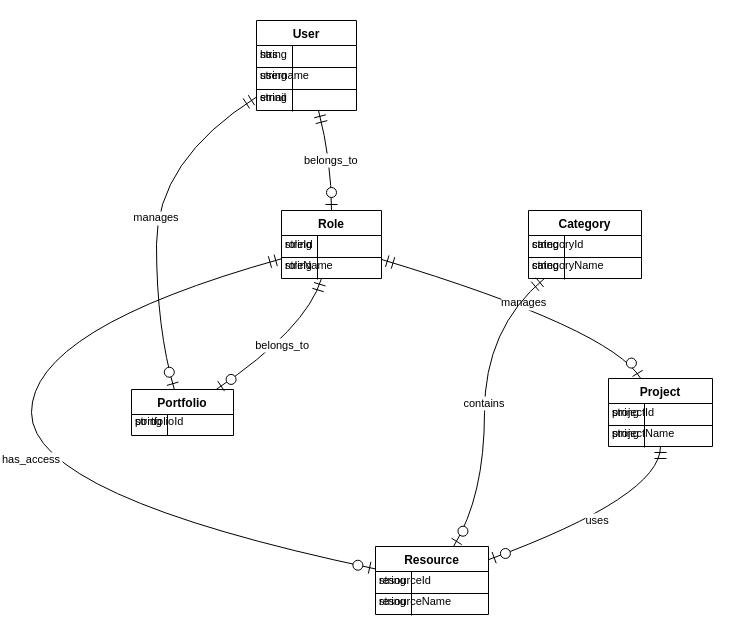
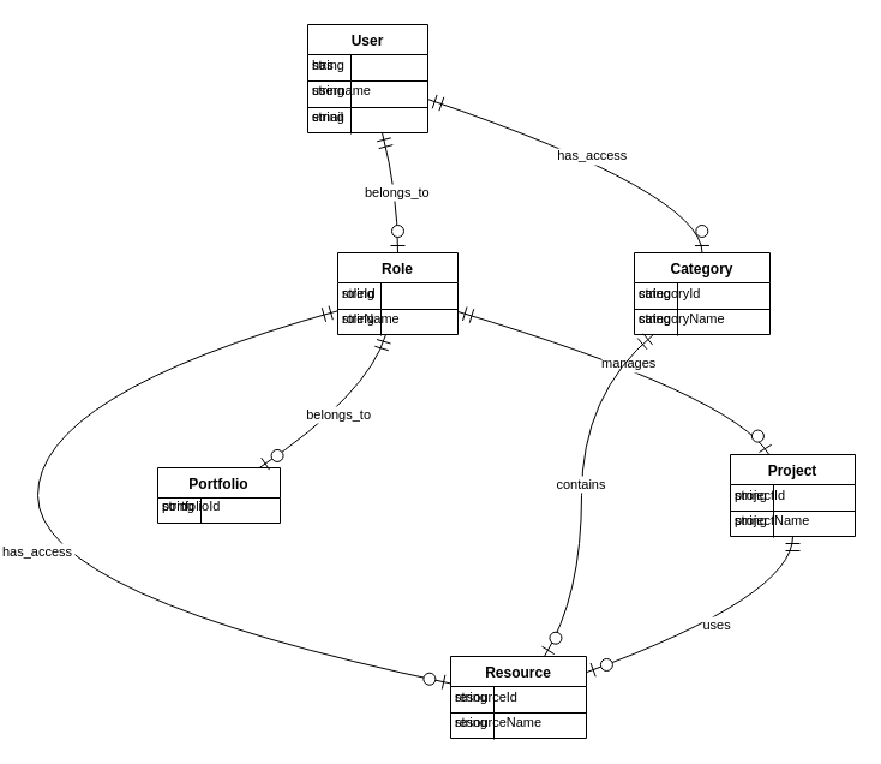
+ <mxCell id="45" value="has_access" style="curved=1;startArrow=ERmandOne;startSize=10;;endArrow=ERzeroToOne;endSize=10;;exitX=1;exitY=0.69;entryX=0.5;entryY=0;" edge="1" parent="1" source="2" target="19"><mxGeometry relative="1" as="geometry"><Array as="points"><mxPoint x="573" y="160" /></Array></mxGeometry></mxCell>
- <mxCell id="46" value="manages" style="curved=1;startArrow=ERmandOne;startSize=10;;endArrow=ERzeroToOne;endSize=10;;exitX=0;exitY=0.85;entryX=0.42;entryY=0;" edge="1" parent="1" source="2" target="40"><mxGeometry relative="1" as="geometry"><Array as="points"><mxPoint x="145" y="160" /><mxPoint x="145" y="328" /></Array></mxGeometry></mxCell>
